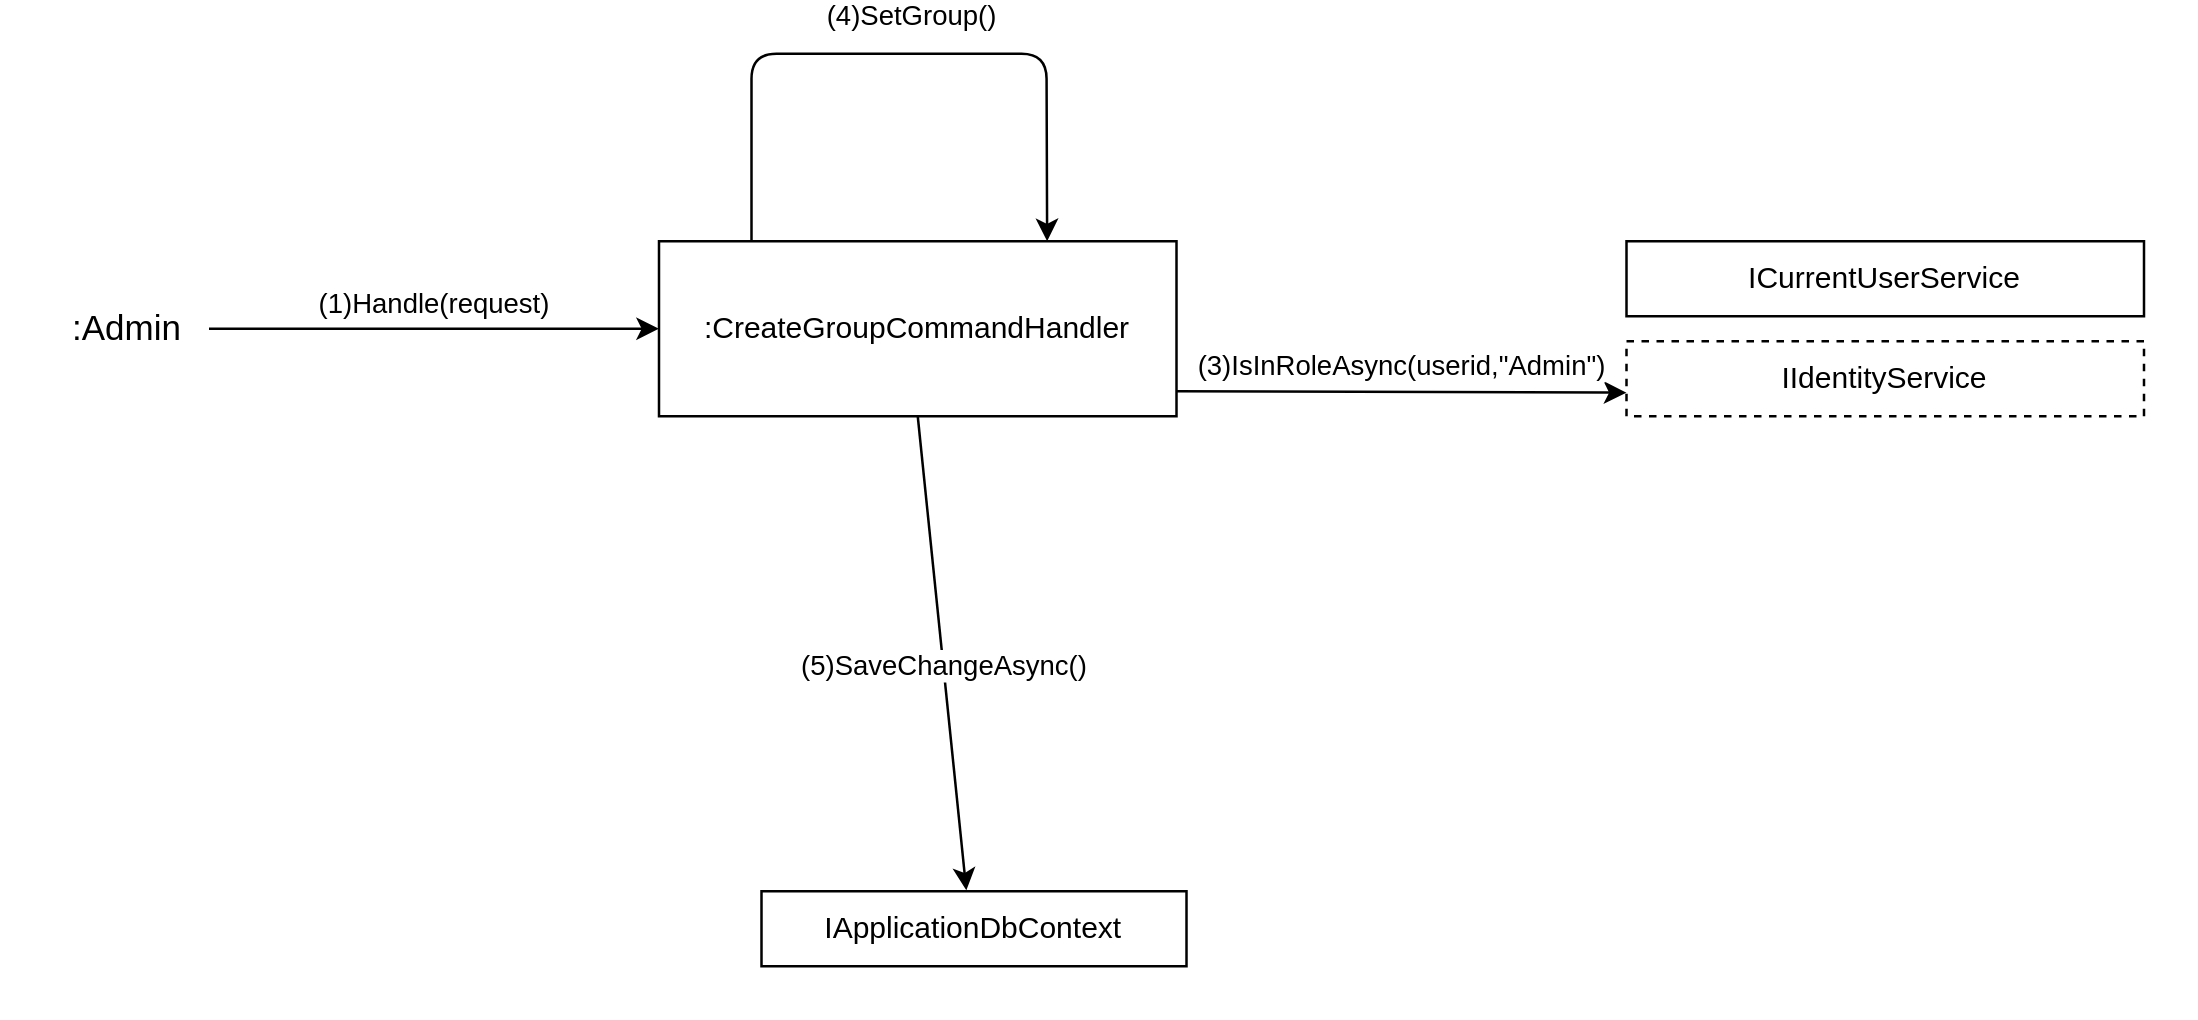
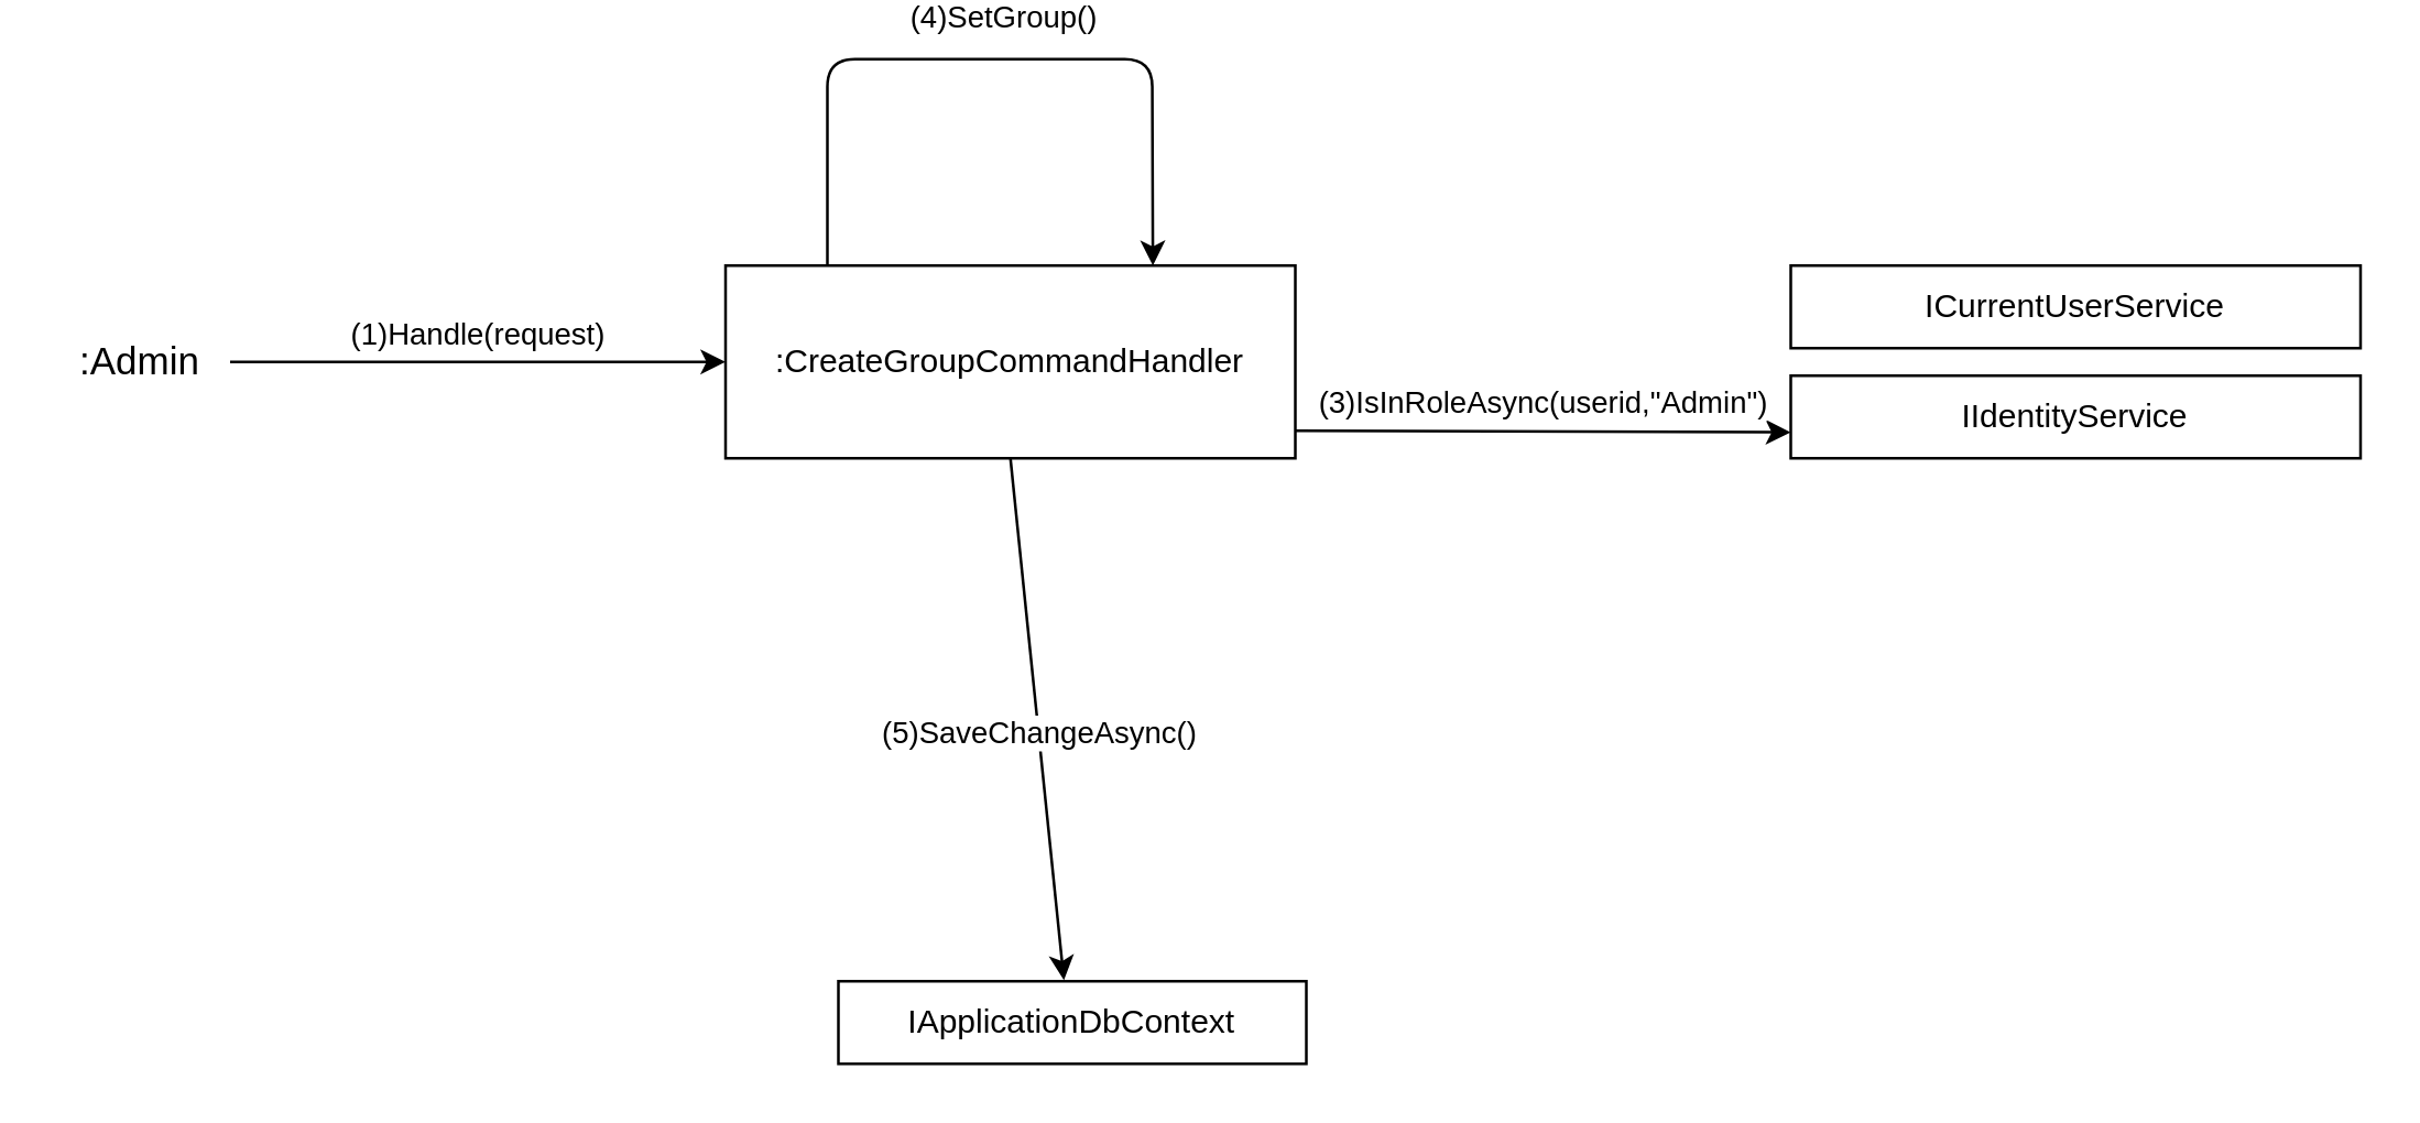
- <mxCell id="9" value="&lt;span&gt;IIdentityService&lt;/span&gt;" style="rounded=0;whiteSpace=wrap;html=1;dashed=1;" vertex="1" parent="1"><mxGeometry x="650" y="135" width="207" height="30" as="geometry" /></mxCell>
+ <mxCell id="9" value="&lt;span&gt;IIdentityService&lt;/span&gt;" style="rounded=0;whiteSpace=wrap;html=1;" vertex="1" parent="1"><mxGeometry x="650" y="135" width="207" height="30" as="geometry" /></mxCell>
